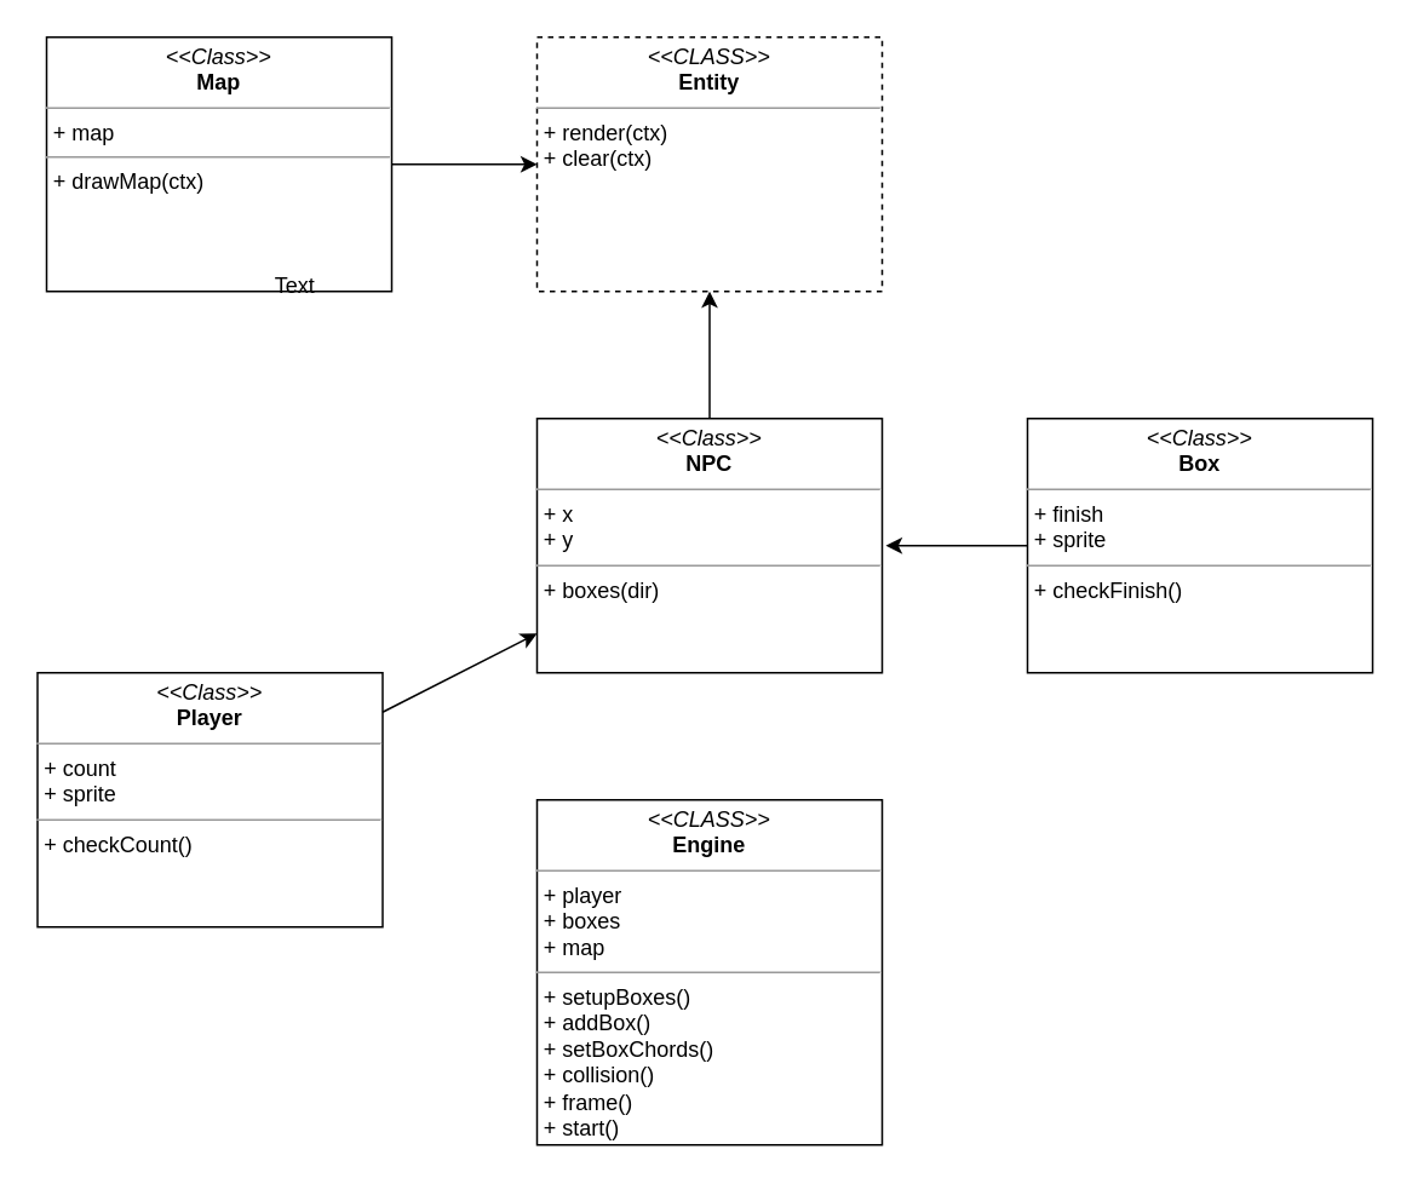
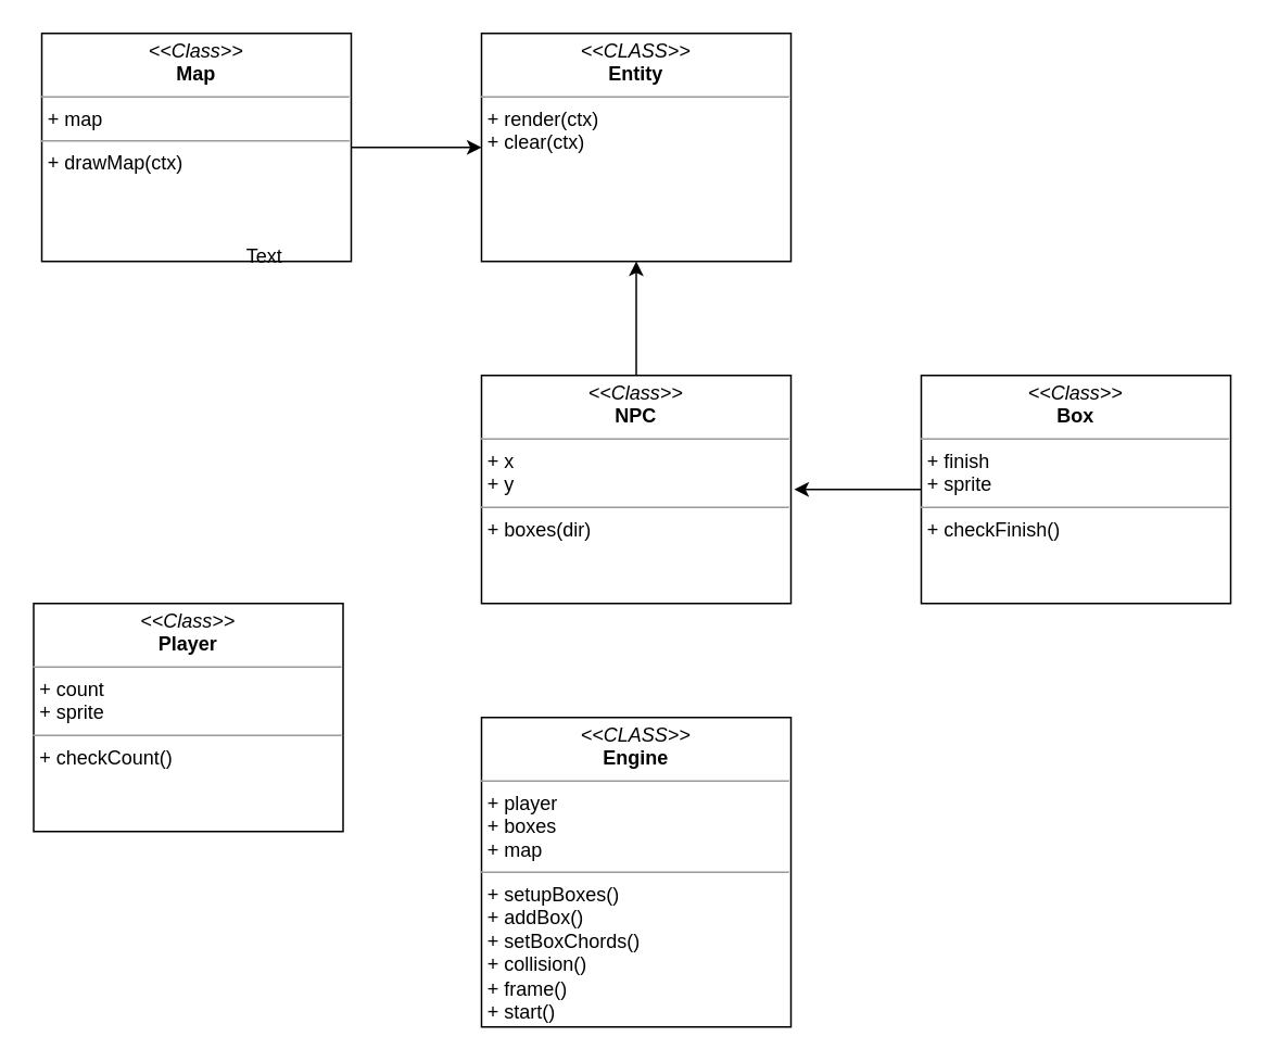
- <mxCell id="2" value="&lt;p style=&quot;margin: 0px ; margin-top: 4px ; text-align: center&quot;&gt;&lt;i&gt;&amp;lt;&amp;lt;CLASS&amp;gt;&amp;gt;&lt;/i&gt;&lt;br&gt;&lt;b&gt;Entity&lt;/b&gt;&lt;/p&gt;&lt;hr size=&quot;1&quot;&gt;&lt;p style=&quot;margin: 0px ; margin-left: 4px&quot;&gt;&lt;span&gt;+ render(ctx)&lt;/span&gt;&lt;br&gt;&lt;/p&gt;&lt;p style=&quot;margin: 0px ; margin-left: 4px&quot;&gt;+ clear(ctx)&lt;/p&gt;" style="verticalAlign=top;align=left;overflow=fill;fontSize=12;fontFamily=Helvetica;html=1;rounded=0;shadow=0;comic=0;labelBackgroundColor=none;strokeWidth=1;dashed=1;" vertex="1" parent="1"><mxGeometry x="295" y="20" width="190" height="140" as="geometry" /></mxCell>
+ <mxCell id="2" value="&lt;p style=&quot;margin: 0px ; margin-top: 4px ; text-align: center&quot;&gt;&lt;i&gt;&amp;lt;&amp;lt;CLASS&amp;gt;&amp;gt;&lt;/i&gt;&lt;br&gt;&lt;b&gt;Entity&lt;/b&gt;&lt;/p&gt;&lt;hr size=&quot;1&quot;&gt;&lt;p style=&quot;margin: 0px ; margin-left: 4px&quot;&gt;&lt;span&gt;+ render(ctx)&lt;/span&gt;&lt;br&gt;&lt;/p&gt;&lt;p style=&quot;margin: 0px ; margin-left: 4px&quot;&gt;+ clear(ctx)&lt;/p&gt;" style="verticalAlign=top;align=left;overflow=fill;fontSize=12;fontFamily=Helvetica;html=1;rounded=0;shadow=0;comic=0;labelBackgroundColor=none;strokeWidth=1" vertex="1" parent="1"><mxGeometry x="295" y="20" width="190" height="140" as="geometry" /></mxCell>
- <mxCell id="11" value="" style="endArrow=classic;html=1;" edge="1" parent="1" source="4" target="3"><mxGeometry width="50" height="50" relative="1" as="geometry"><mxPoint x="237" y="350" as="sourcePoint" /><mxPoint x="287" y="300" as="targetPoint" /></mxGeometry></mxCell>
